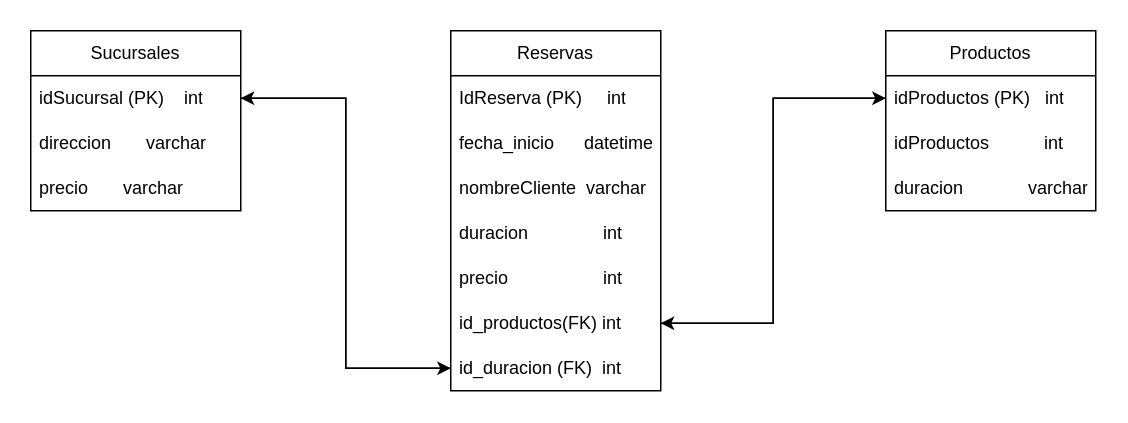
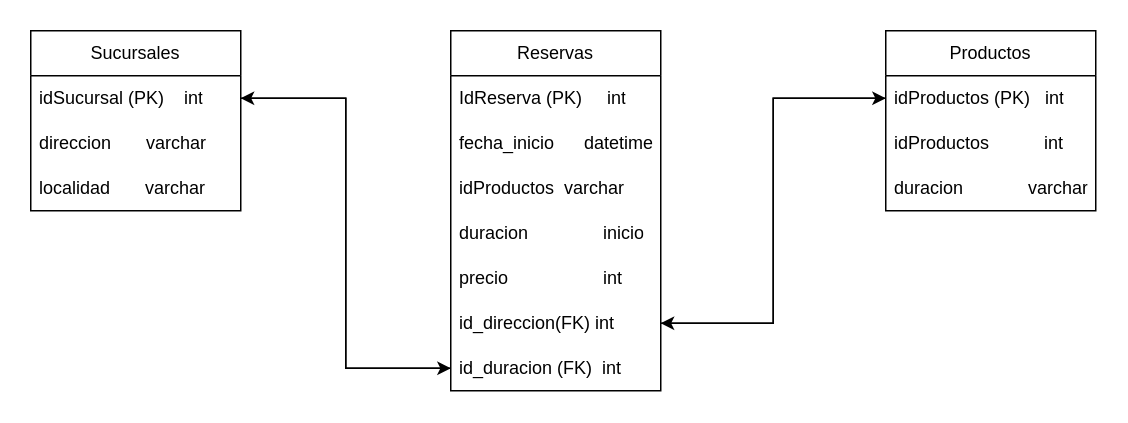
- <mxCell id="5" value="precio&amp;nbsp; &amp;nbsp; &amp;nbsp; &amp;nbsp;varchar" style="text;strokeColor=none;fillColor=none;align=left;verticalAlign=middle;spacingLeft=4;spacingRight=4;overflow=hidden;points=[[0,0.5],[1,0.5]];portConstraint=eastwest;rotatable=0;whiteSpace=wrap;html=1;" vertex="1" parent="2"><mxGeometry y="90" width="140" height="30" as="geometry" /></mxCell>
+ <mxCell id="5" value="localidad&amp;nbsp; &amp;nbsp; &amp;nbsp; &amp;nbsp;varchar" style="text;strokeColor=none;fillColor=none;align=left;verticalAlign=middle;spacingLeft=4;spacingRight=4;overflow=hidden;points=[[0,0.5],[1,0.5]];portConstraint=eastwest;rotatable=0;whiteSpace=wrap;html=1;" vertex="1" parent="2"><mxGeometry y="90" width="140" height="30" as="geometry" /></mxCell>
- <mxCell id="13" value="nombreCliente&amp;nbsp; varchar" style="text;strokeColor=none;fillColor=none;align=left;verticalAlign=middle;spacingLeft=4;spacingRight=4;overflow=hidden;points=[[0,0.5],[1,0.5]];portConstraint=eastwest;rotatable=0;whiteSpace=wrap;html=1;" vertex="1" parent="10"><mxGeometry y="90" width="140" height="30" as="geometry" /></mxCell>
+ <mxCell id="13" value="idProductos&amp;nbsp; varchar" style="text;strokeColor=none;fillColor=none;align=left;verticalAlign=middle;spacingLeft=4;spacingRight=4;overflow=hidden;points=[[0,0.5],[1,0.5]];portConstraint=eastwest;rotatable=0;whiteSpace=wrap;html=1;" vertex="1" parent="10"><mxGeometry y="90" width="140" height="30" as="geometry" /></mxCell>
- <mxCell id="14" value="duracion&amp;nbsp; &amp;nbsp; &amp;nbsp; &amp;nbsp; &amp;nbsp; &amp;nbsp; &amp;nbsp; &amp;nbsp;int" style="text;strokeColor=none;fillColor=none;align=left;verticalAlign=middle;spacingLeft=4;spacingRight=4;overflow=hidden;points=[[0,0.5],[1,0.5]];portConstraint=eastwest;rotatable=0;whiteSpace=wrap;html=1;" vertex="1" parent="10"><mxGeometry y="120" width="140" height="30" as="geometry" /></mxCell>
+ <mxCell id="14" value="duracion&amp;nbsp; &amp;nbsp; &amp;nbsp; &amp;nbsp; &amp;nbsp; &amp;nbsp; &amp;nbsp; &amp;nbsp;inicio" style="text;strokeColor=none;fillColor=none;align=left;verticalAlign=middle;spacingLeft=4;spacingRight=4;overflow=hidden;points=[[0,0.5],[1,0.5]];portConstraint=eastwest;rotatable=0;whiteSpace=wrap;html=1;" vertex="1" parent="10"><mxGeometry y="120" width="140" height="30" as="geometry" /></mxCell>
- <mxCell id="16" value="id_productos(FK) int&amp;nbsp;" style="text;strokeColor=none;fillColor=none;align=left;verticalAlign=middle;spacingLeft=4;spacingRight=4;overflow=hidden;points=[[0,0.5],[1,0.5]];portConstraint=eastwest;rotatable=0;whiteSpace=wrap;html=1;" vertex="1" parent="10"><mxGeometry y="180" width="140" height="30" as="geometry" /></mxCell>
+ <mxCell id="16" value="id_direccion(FK) int&amp;nbsp;" style="text;strokeColor=none;fillColor=none;align=left;verticalAlign=middle;spacingLeft=4;spacingRight=4;overflow=hidden;points=[[0,0.5],[1,0.5]];portConstraint=eastwest;rotatable=0;whiteSpace=wrap;html=1;" vertex="1" parent="10"><mxGeometry y="180" width="140" height="30" as="geometry" /></mxCell>
